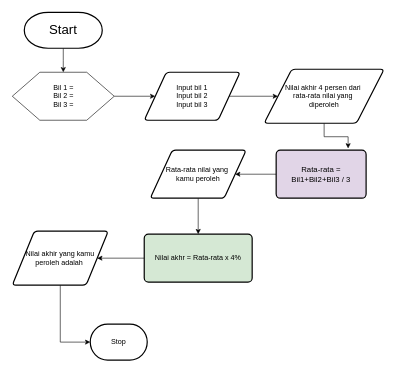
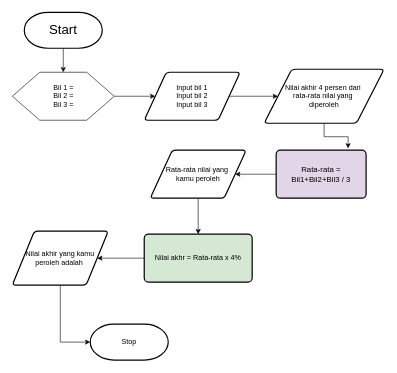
- <mxCell id="18" value="Stop" style="strokeWidth=2;html=1;shape=mxgraph.flowchart.terminator;whiteSpace=wrap;" vertex="1" parent="1"><mxGeometry x="150" y="540" width="95" height="60" as="geometry" /></mxCell>
+ <mxCell id="18" value="Stop" style="strokeWidth=2;html=1;shape=mxgraph.flowchart.terminator;whiteSpace=wrap;" vertex="1" parent="1"><mxGeometry x="150" y="540" width="130" height="60" as="geometry" /></mxCell>
